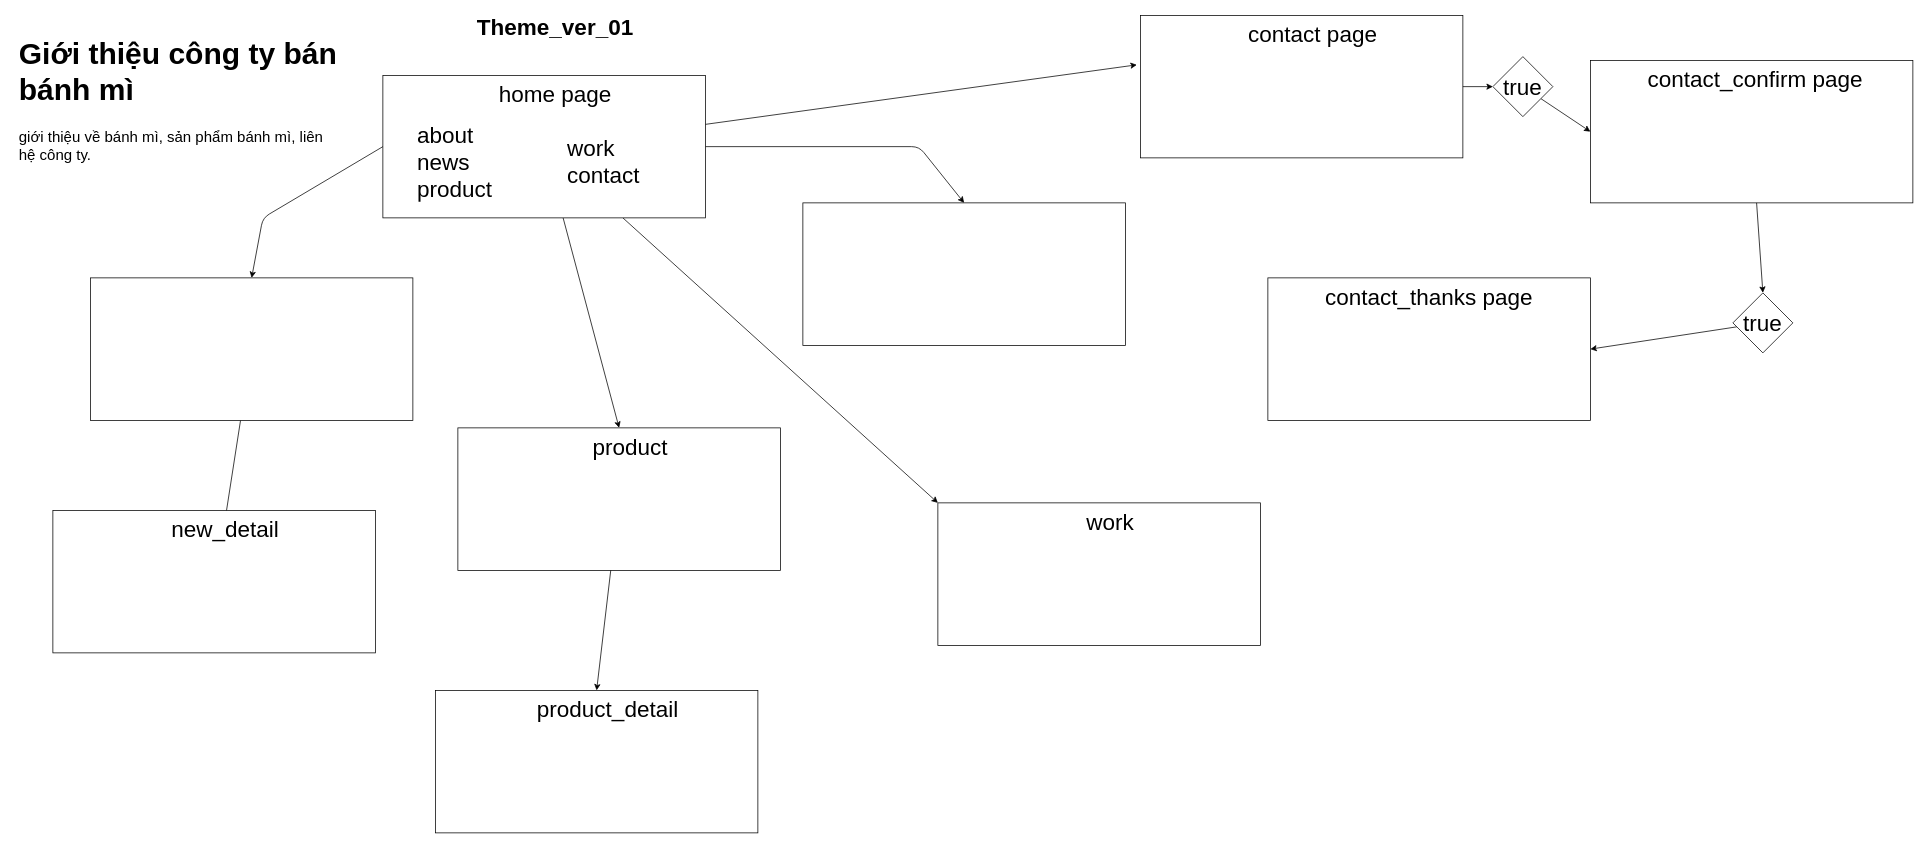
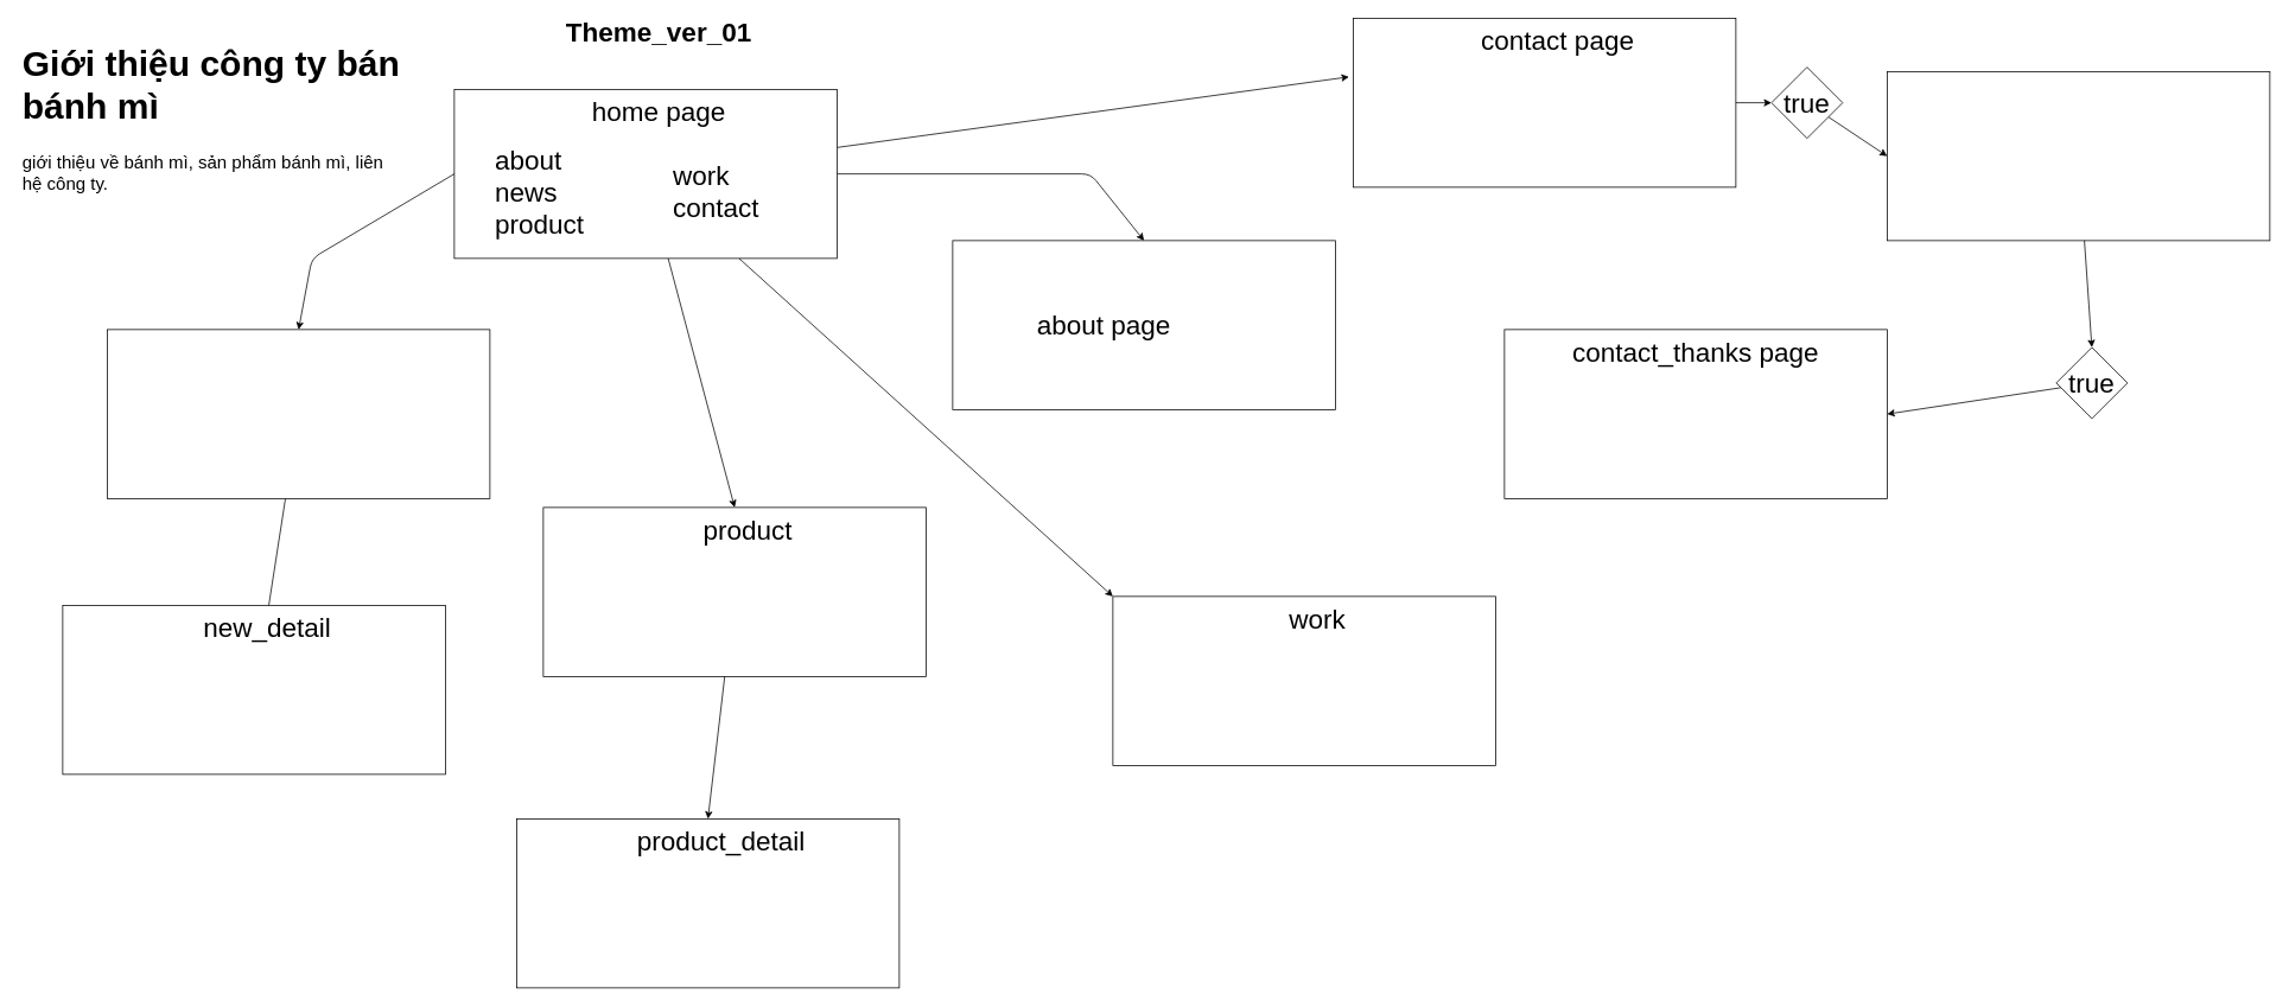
- <mxCell id="36" value="contact_confirm page" style="text;html=1;strokeColor=none;fillColor=none;align=center;verticalAlign=middle;whiteSpace=wrap;rounded=0;fontSize=30;" vertex="1" parent="34"><mxGeometry x="20" y="10" width="400" height="30" as="geometry" /></mxCell>
+ <mxCell id="12" value="about page" style="text;html=1;strokeColor=none;fillColor=none;align=center;verticalAlign=middle;whiteSpace=wrap;rounded=0;fontSize=30;" vertex="1" parent="1"><mxGeometry x="1135" y="350" width="210" height="30" as="geometry" /></mxCell>
